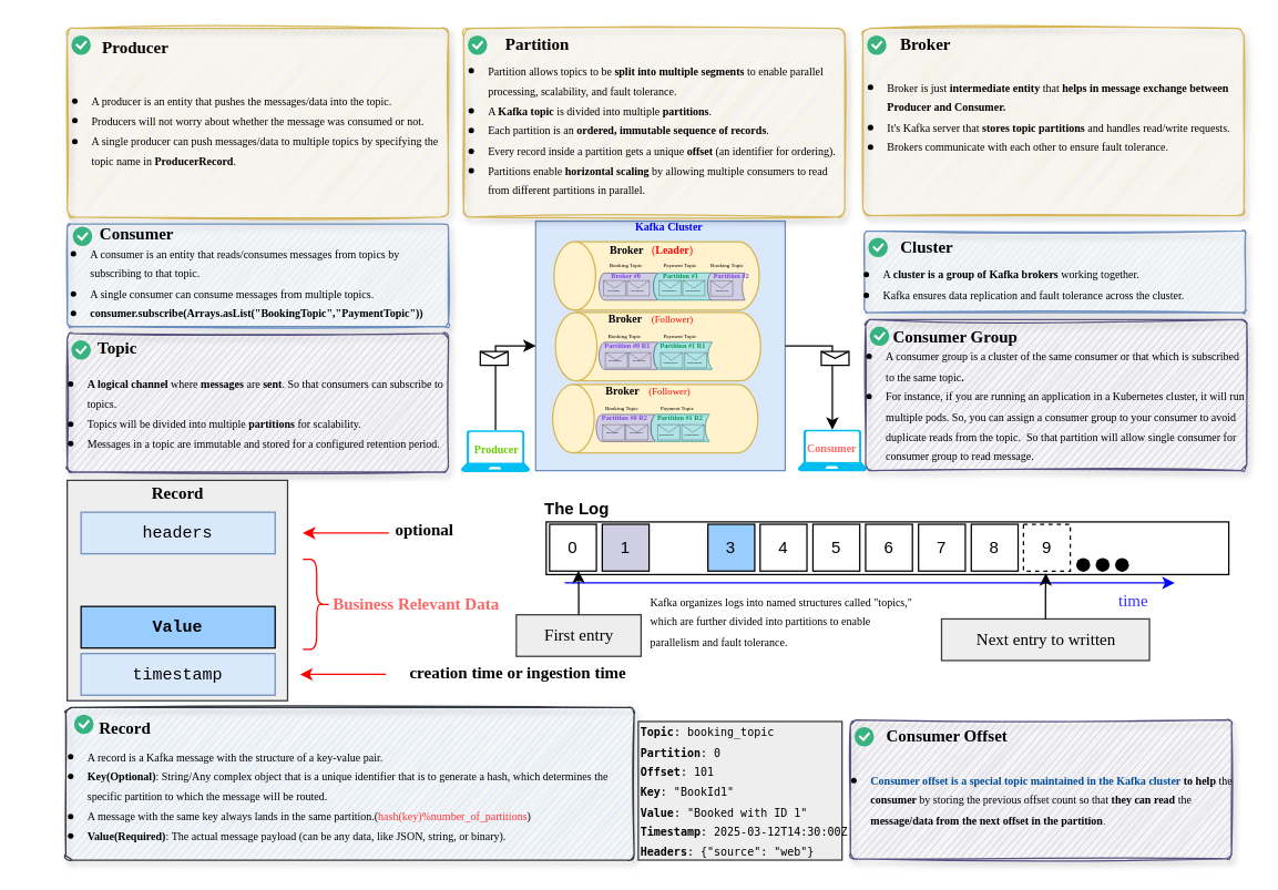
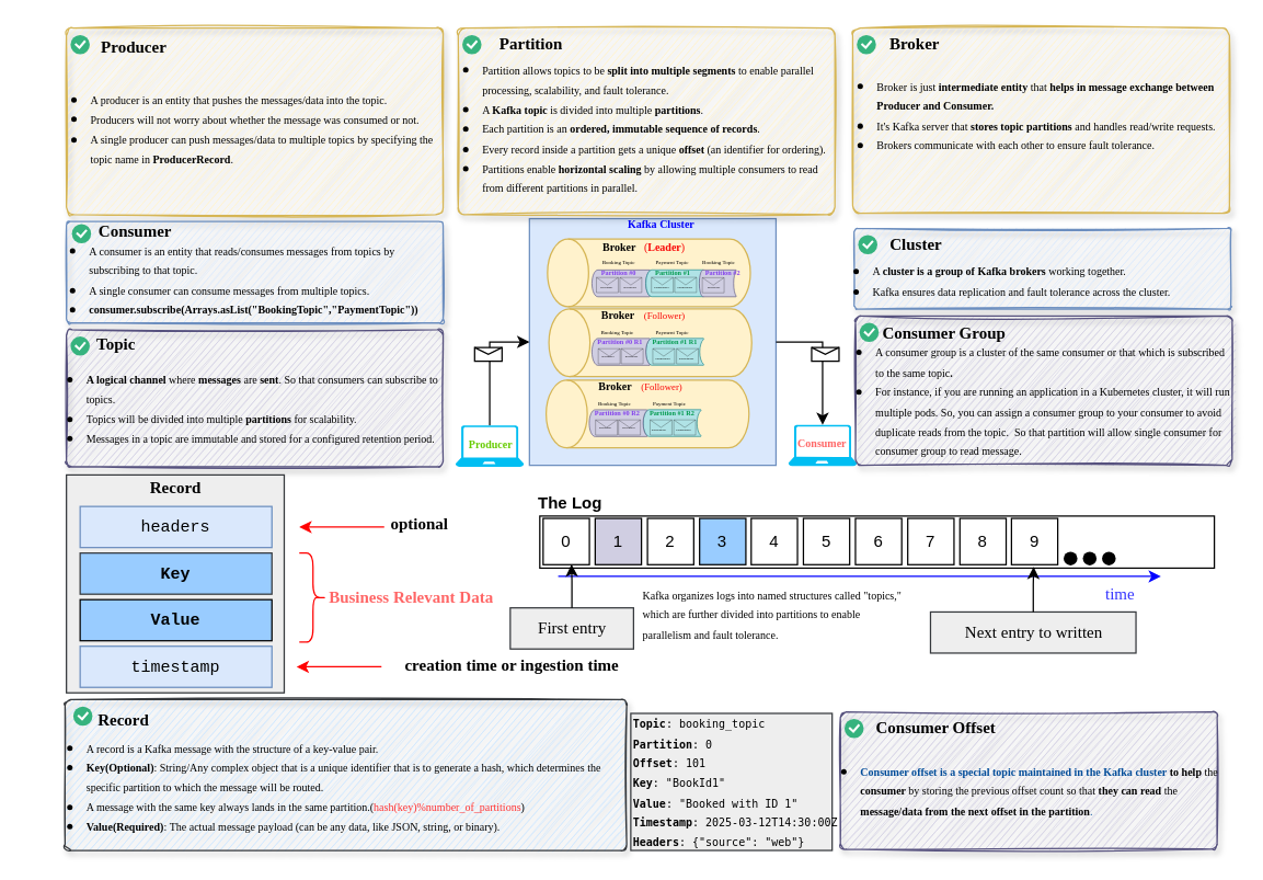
- <mxCell id="37" value="&lt;font style=&quot;font-size: 5px; color: light-dark(rgb(131, 63, 237), rgb(50, 50, 0));&quot; face=&quot;Comic Sans MS&quot;&gt;&lt;b style=&quot;&quot;&gt;Broker #0&lt;/b&gt;&lt;/font&gt;" style="text;html=1;align=center;verticalAlign=middle;whiteSpace=wrap;rounded=0;" parent="1" vertex="1"><mxGeometry x="428.73" y="188.17" width="44.94" height="16.67" as="geometry" /></mxCell>
+ <mxCell id="37" value="&lt;font style=&quot;font-size: 5px; color: light-dark(rgb(131, 63, 237), rgb(50, 50, 0));&quot; face=&quot;Comic Sans MS&quot;&gt;&lt;b style=&quot;&quot;&gt;Partition #0&lt;/b&gt;&lt;/font&gt;" style="text;html=1;align=center;verticalAlign=middle;whiteSpace=wrap;rounded=0;" parent="1" vertex="1"><mxGeometry x="428.73" y="188.17" width="44.94" height="16.67" as="geometry" /></mxCell>
+ <mxCell id="121" value="2" style="whiteSpace=wrap;html=1;aspect=fixed;" vertex="1" parent="1"><mxGeometry x="472.17" y="377.7" width="33.78" height="33.78" as="geometry" /></mxCell>
- <mxCell id="128" value="9" style="whiteSpace=wrap;html=1;aspect=fixed;dashed=1;" vertex="1" parent="1"><mxGeometry x="737.89" y="377.7" width="33.78" height="33.78" as="geometry" /></mxCell>
+ <mxCell id="128" value="9" style="whiteSpace=wrap;html=1;aspect=fixed;" vertex="1" parent="1"><mxGeometry x="737.89" y="377.7" width="33.78" height="33.78" as="geometry" /></mxCell>
+ <mxCell id="57" value="&lt;font face=&quot;Courier New&quot;&gt;&lt;b&gt;Key&lt;/b&gt;&lt;/font&gt;" style="rounded=0;whiteSpace=wrap;html=1;fillColor=#99CCFF;strokeColor=#36393d;" vertex="1" parent="1"><mxGeometry x="58" y="403" width="140" height="30" as="geometry" /></mxCell>
